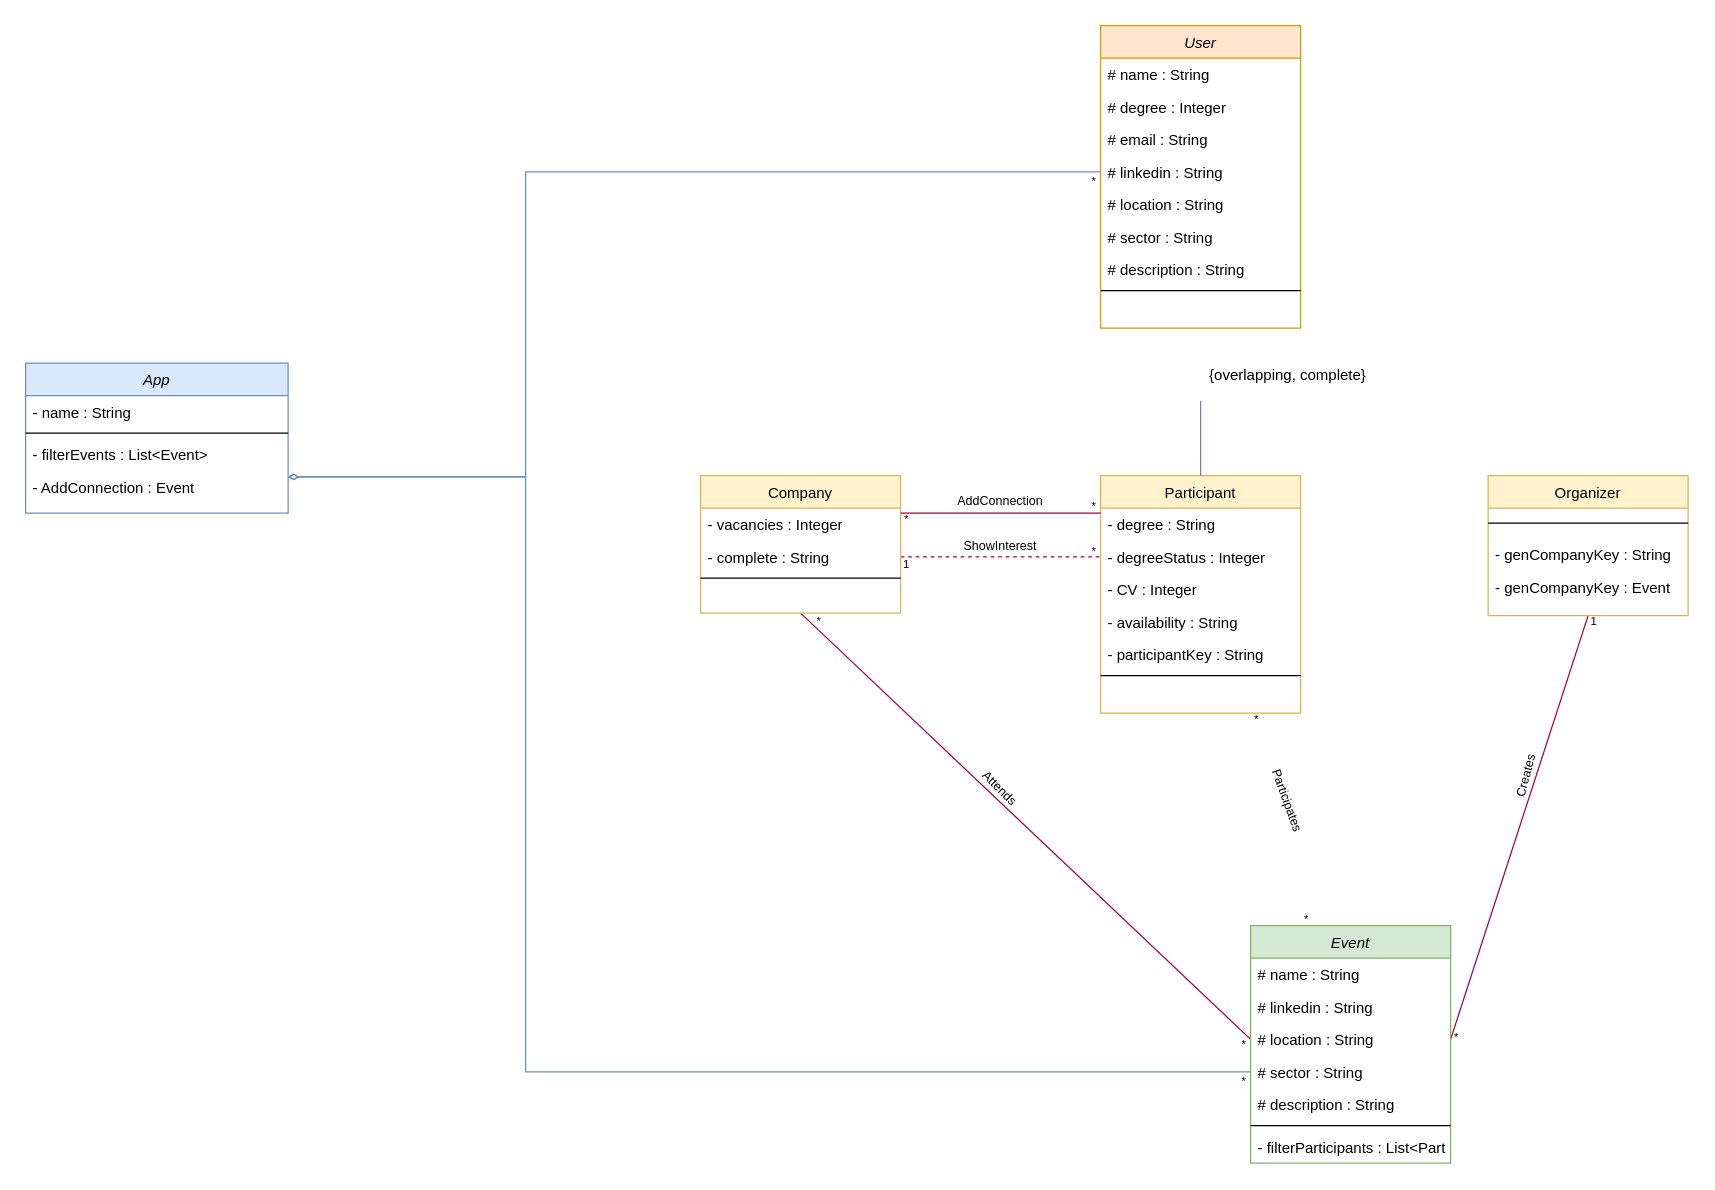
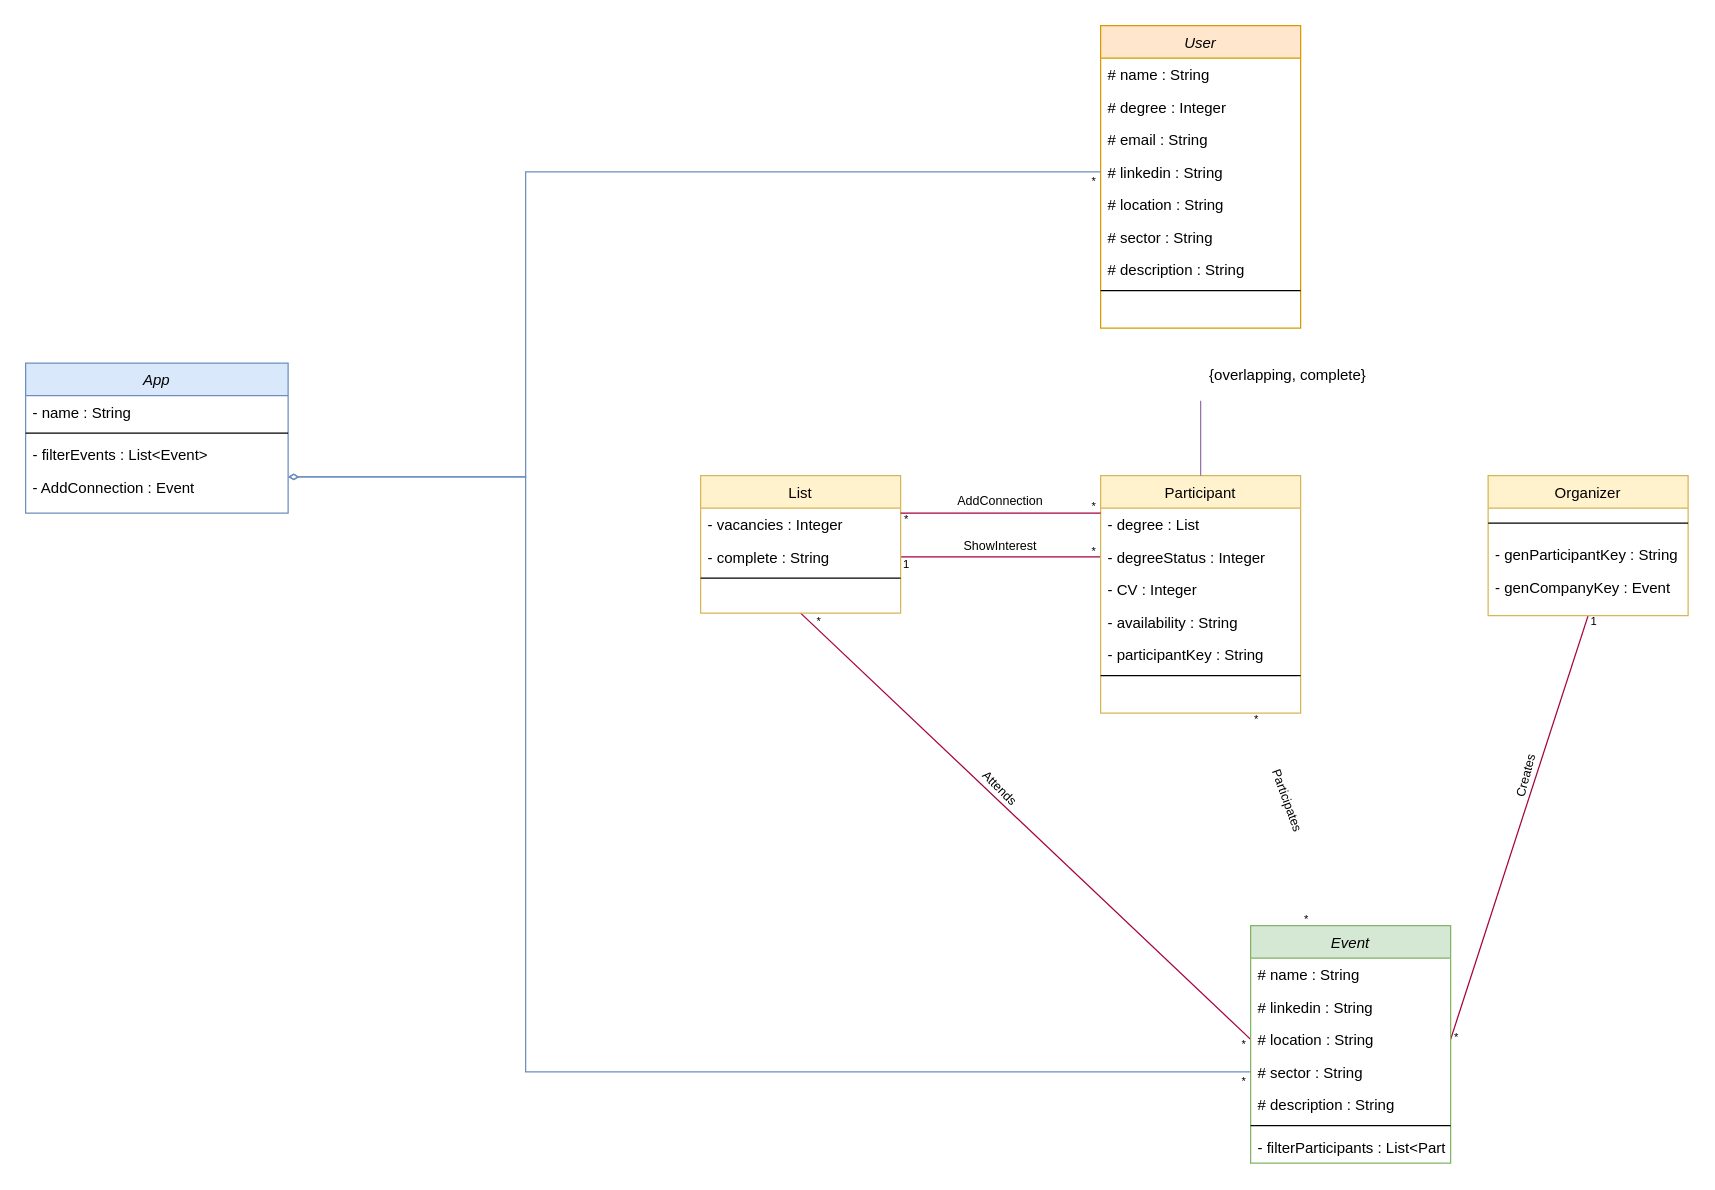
- <mxCell id="13" value="Company" style="swimlane;fontStyle=0;align=center;verticalAlign=top;childLayout=stackLayout;horizontal=1;startSize=26;horizontalStack=0;resizeParent=1;resizeLast=0;collapsible=1;marginBottom=0;rounded=0;shadow=0;strokeWidth=1;fillColor=#fff2cc;strokeColor=#d6b656;" parent="1" vertex="1"><mxGeometry x="560" y="380" width="160" height="110" as="geometry"><mxRectangle x="130" y="380" width="160" height="26" as="alternateBounds" /></mxGeometry></mxCell>
+ <mxCell id="13" value="List" style="swimlane;fontStyle=0;align=center;verticalAlign=top;childLayout=stackLayout;horizontal=1;startSize=26;horizontalStack=0;resizeParent=1;resizeLast=0;collapsible=1;marginBottom=0;rounded=0;shadow=0;strokeWidth=1;fillColor=#fff2cc;strokeColor=#d6b656;" parent="1" vertex="1"><mxGeometry x="560" y="380" width="160" height="110" as="geometry"><mxRectangle x="130" y="380" width="160" height="26" as="alternateBounds" /></mxGeometry></mxCell>
- <mxCell id="23" value="- degree : String" style="text;align=left;verticalAlign=top;spacingLeft=4;spacingRight=4;overflow=hidden;rotatable=0;points=[[0,0.5],[1,0.5]];portConstraint=eastwest;" vertex="1" parent="22"><mxGeometry y="26" width="160" height="26" as="geometry" /></mxCell>
+ <mxCell id="23" value="- degree : List" style="text;align=left;verticalAlign=top;spacingLeft=4;spacingRight=4;overflow=hidden;rotatable=0;points=[[0,0.5],[1,0.5]];portConstraint=eastwest;" vertex="1" parent="22"><mxGeometry y="26" width="160" height="26" as="geometry" /></mxCell>
- <mxCell id="20" value="- genCompanyKey : String" style="text;align=left;verticalAlign=top;spacingLeft=4;spacingRight=4;overflow=hidden;rotatable=0;points=[[0,0.5],[1,0.5]];portConstraint=eastwest;" vertex="1" parent="18"><mxGeometry y="50" width="160" height="26" as="geometry" /></mxCell>
+ <mxCell id="20" value="- genParticipantKey : String" style="text;align=left;verticalAlign=top;spacingLeft=4;spacingRight=4;overflow=hidden;rotatable=0;points=[[0,0.5],[1,0.5]];portConstraint=eastwest;" vertex="1" parent="18"><mxGeometry y="50" width="160" height="26" as="geometry" /></mxCell>
- <mxCell id="12" style="edgeStyle=none;rounded=0;orthogonalLoop=1;jettySize=auto;html=1;startArrow=none;startFill=0;endArrow=none;endFill=0;fontSize=10;entryX=0;entryY=0.5;entryDx=0;entryDy=0;exitX=1;exitY=0.5;exitDx=0;exitDy=0;fillColor=#d80073;strokeColor=#A50040;dashed=1;" edge="1" parent="1" source="15" target="24"><mxGeometry relative="1" as="geometry"><mxPoint x="840" y="435" as="targetPoint" /></mxGeometry></mxCell>
+ <mxCell id="12" style="edgeStyle=none;rounded=0;orthogonalLoop=1;jettySize=auto;html=1;startArrow=none;startFill=0;endArrow=none;endFill=0;fontSize=10;entryX=0;entryY=0.5;entryDx=0;entryDy=0;exitX=1;exitY=0.5;exitDx=0;exitDy=0;fillColor=#d80073;strokeColor=#A50040;" edge="1" parent="1" source="15" target="24"><mxGeometry relative="1" as="geometry"><mxPoint x="840" y="435" as="targetPoint" /></mxGeometry></mxCell>
